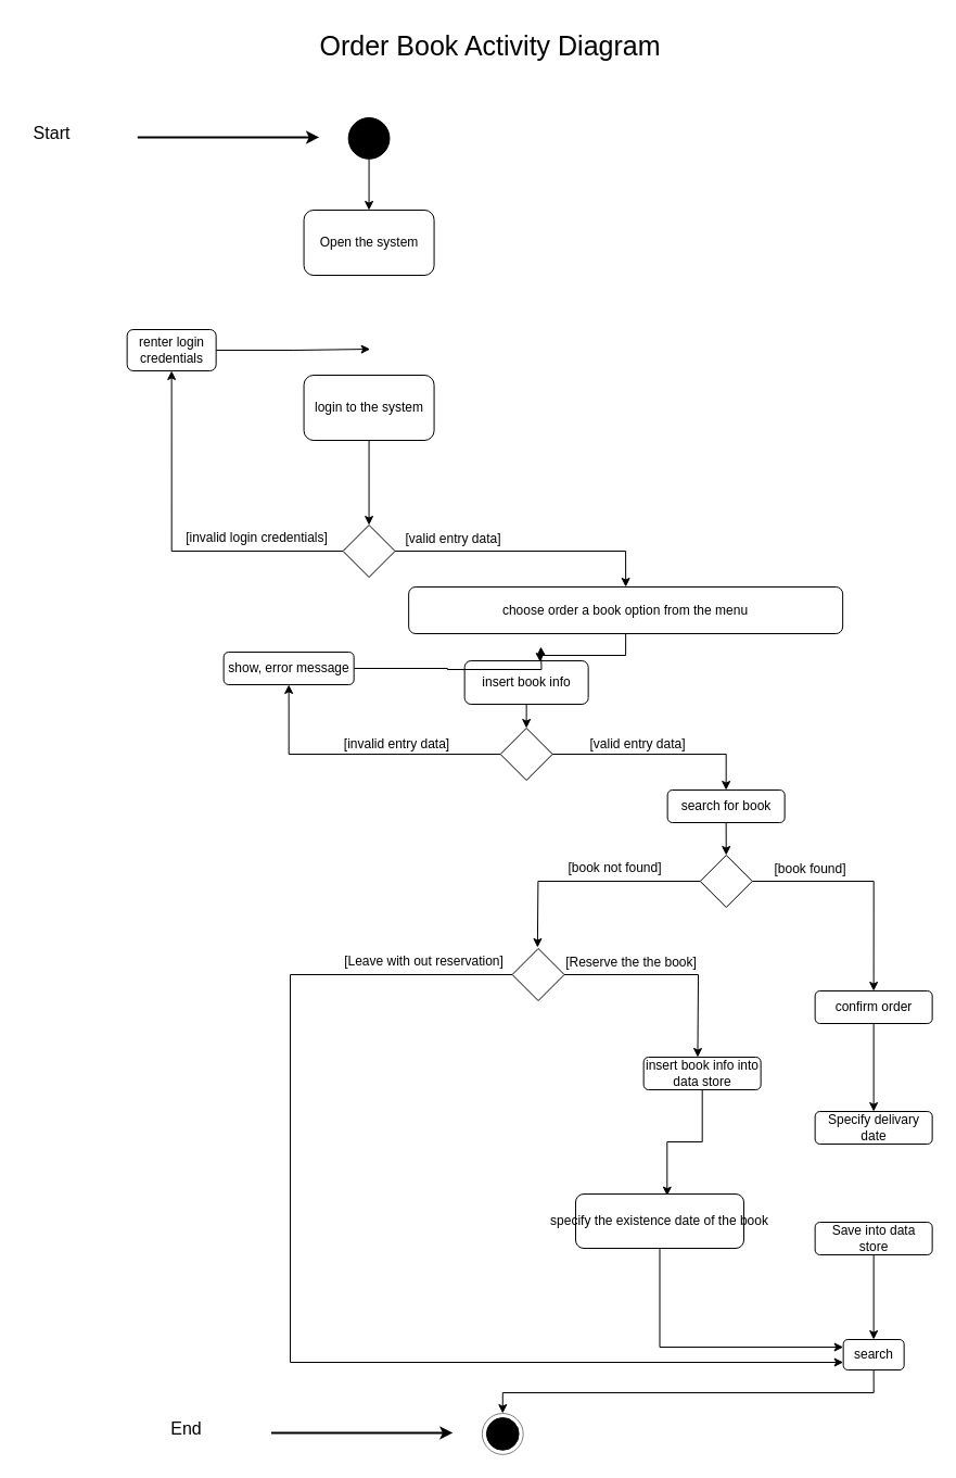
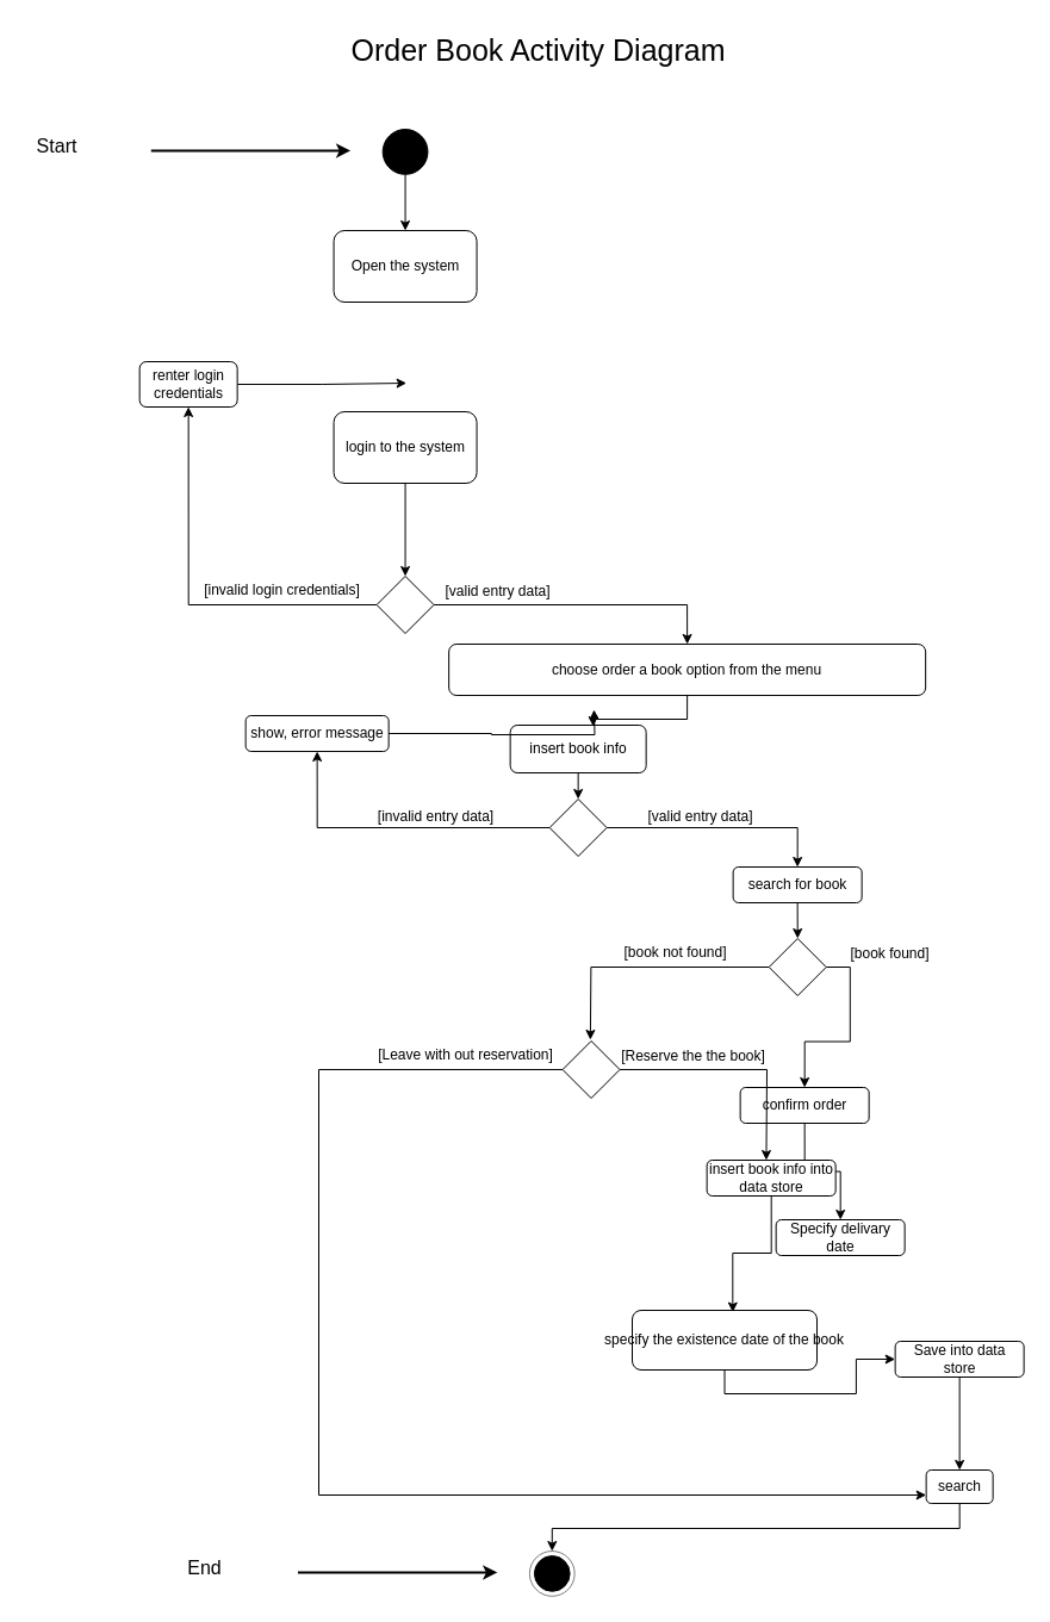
- <mxCell id="40" value="confirm order" style="rounded=1;whiteSpace=wrap;html=1;" parent="3" vertex="1"><mxGeometry x="729.652" y="806" width="108" height="30" as="geometry" /></mxCell>
+ <mxCell id="40" value="confirm order" style="rounded=1;whiteSpace=wrap;html=1;" parent="3" vertex="1"><mxGeometry x="599.652" y="806" width="108" height="30" as="geometry" /></mxCell>
- <mxCell id="41" value="Specify delivary date" style="rounded=1;whiteSpace=wrap;html=1;" parent="3" vertex="1"><mxGeometry x="729.652" y="917" width="108" height="30" as="geometry" /></mxCell>
+ <mxCell id="41" value="Specify delivary date" style="rounded=1;whiteSpace=wrap;html=1;" parent="3" vertex="1"><mxGeometry x="629.652" y="917" width="108" height="30" as="geometry" /></mxCell>
- <mxCell id="57" style="edgeStyle=orthogonalEdgeStyle;rounded=0;orthogonalLoop=1;jettySize=auto;html=1;exitX=0.5;exitY=1;exitDx=0;exitDy=0;entryX=0;entryY=0.25;entryDx=0;entryDy=0;" parent="3" source="58" target="31" edge="1"><mxGeometry relative="1" as="geometry" /></mxCell>
+ <mxCell id="57" style="edgeStyle=orthogonalEdgeStyle;rounded=0;orthogonalLoop=1;jettySize=auto;html=1;exitX=0.5;exitY=1;exitDx=0;exitDy=0;" parent="3" source="58" target="43" edge="1"><mxGeometry relative="1" as="geometry" /></mxCell>
